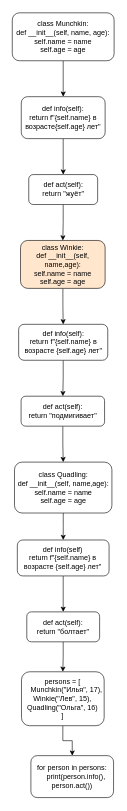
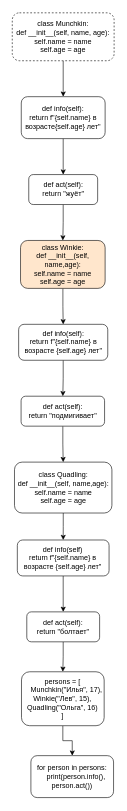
- <mxCell id="3" value="&lt;div&gt;class Munchkin:&lt;/div&gt;&lt;div&gt;def __init__(self, name, age):&lt;/div&gt;&lt;div&gt;self.name = name&lt;/div&gt;&lt;div&gt;&lt;span style=&quot;background-color: initial;&quot;&gt;self.age = age&lt;/span&gt;&lt;/div&gt;" style="rounded=1;whiteSpace=wrap;html=1;fontSize=12;glass=0;strokeWidth=1;shadow=0;" parent="1" vertex="1"><mxGeometry x="20" y="20" width="170" height="80" as="geometry" /></mxCell>
+ <mxCell id="3" value="&lt;div&gt;class Munchkin:&lt;/div&gt;&lt;div&gt;def __init__(self, name, age):&lt;/div&gt;&lt;div&gt;self.name = name&lt;/div&gt;&lt;div&gt;&lt;span style=&quot;background-color: initial;&quot;&gt;self.age = age&lt;/span&gt;&lt;/div&gt;" style="rounded=1;whiteSpace=wrap;html=1;fontSize=12;glass=0;strokeWidth=1;shadow=0;dashed=1;" parent="1" vertex="1"><mxGeometry x="20" y="20" width="170" height="80" as="geometry" /></mxCell>
